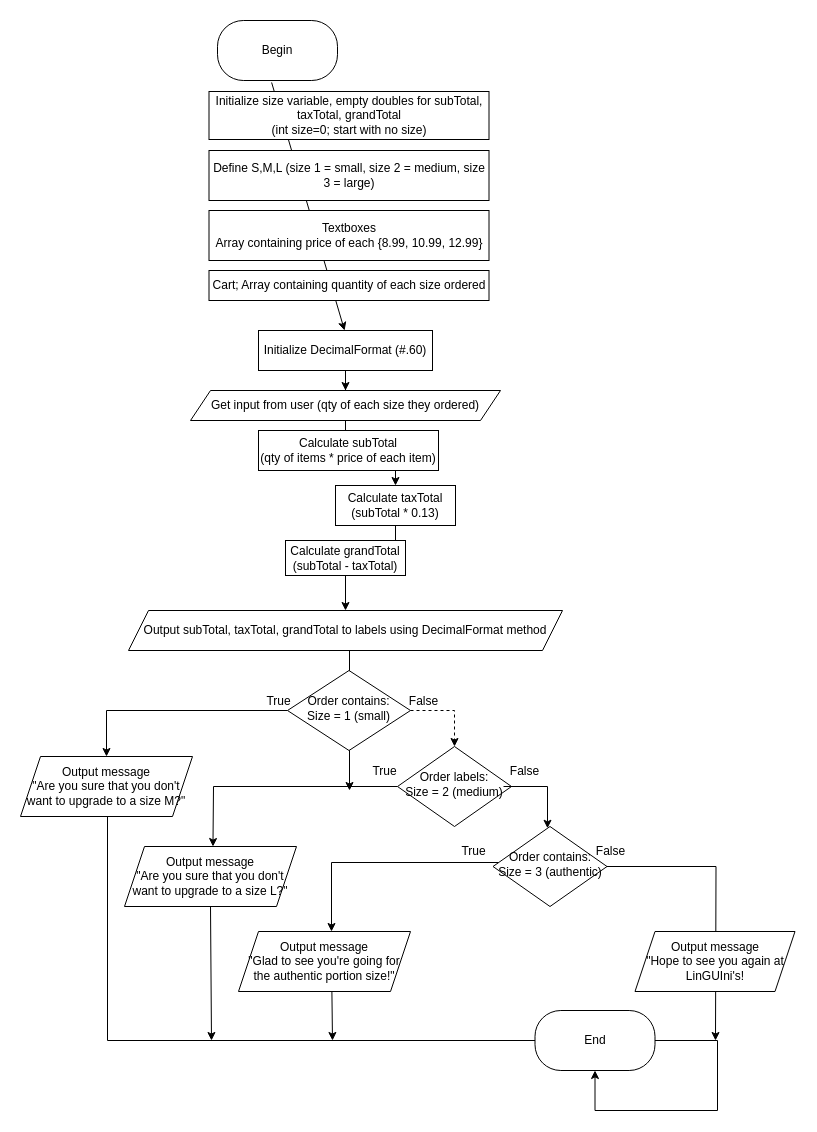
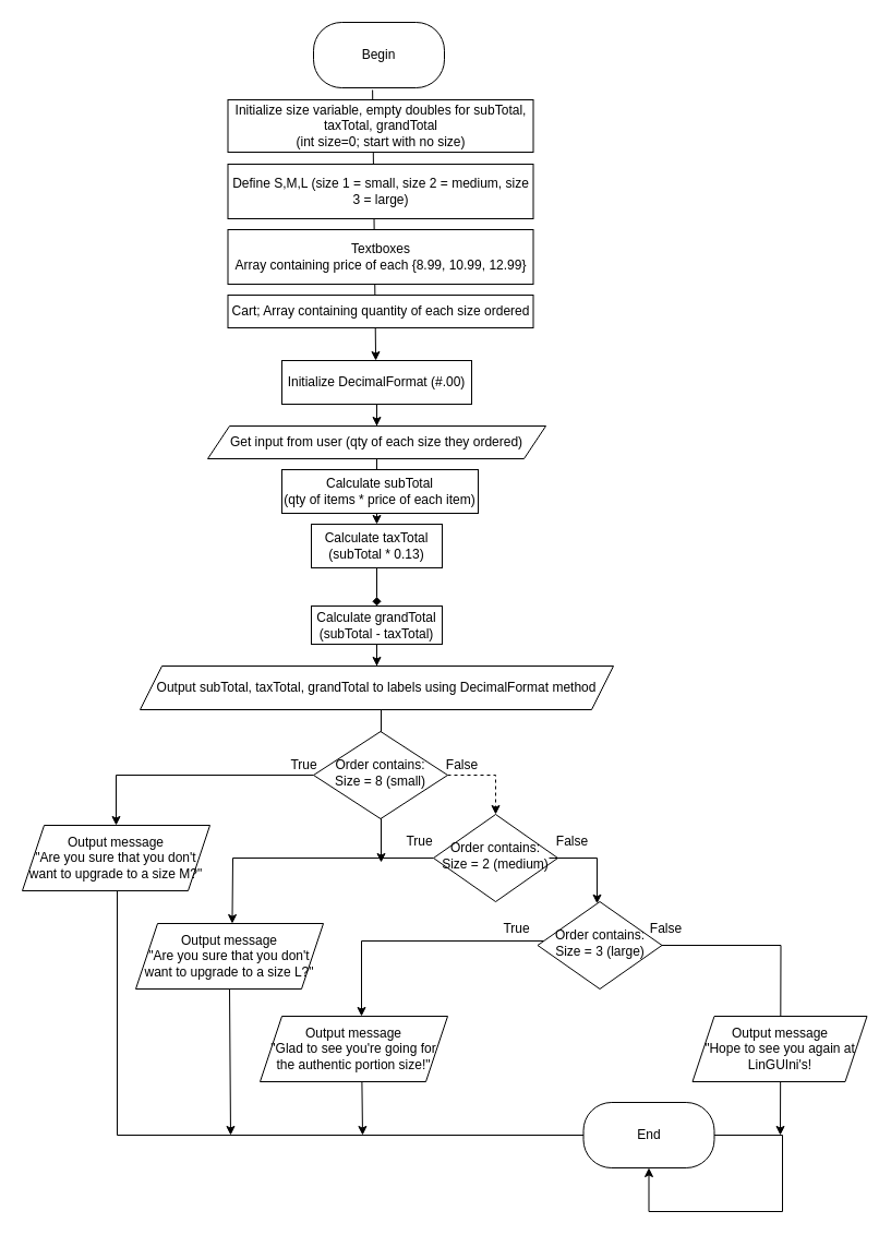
- <mxCell id="2" value="Begin" style="rounded=1;whiteSpace=wrap;html=1;arcSize=43;" parent="1" vertex="1"><mxGeometry x="217" y="20" width="120" height="60" as="geometry" /></mxCell>
+ <mxCell id="2" value="Begin" style="rounded=1;whiteSpace=wrap;html=1;arcSize=43;" parent="1" vertex="1"><mxGeometry x="287" y="20" width="120" height="60" as="geometry" /></mxCell>
- <mxCell id="33" value="Initialize DecimalFormat (#.60)" style="rounded=0;whiteSpace=wrap;html=1;" parent="1" vertex="1"><mxGeometry x="258" y="330" width="174" height="40" as="geometry" /></mxCell>
+ <mxCell id="33" value="Initialize DecimalFormat (#.00)" style="rounded=0;whiteSpace=wrap;html=1;" parent="1" vertex="1"><mxGeometry x="258" y="330" width="174" height="40" as="geometry" /></mxCell>
- <mxCell id="31" value="Calculate taxTotal&lt;br&gt;(subTotal * 0.13)" style="rounded=0;whiteSpace=wrap;html=1;" parent="1" vertex="1"><mxGeometry x="335" y="485" width="120" height="40" as="geometry" /></mxCell>
+ <mxCell id="31" value="Calculate taxTotal&lt;br&gt;(subTotal * 0.13)" style="rounded=0;whiteSpace=wrap;html=1;" parent="1" vertex="1"><mxGeometry x="285" y="480" width="120" height="40" as="geometry" /></mxCell>
- <mxCell id="35" value="Calculate grandTotal&lt;br&gt;(subTotal - taxTotal)" style="rounded=0;whiteSpace=wrap;html=1;" parent="1" vertex="1"><mxGeometry x="285" y="540" width="120" height="35" as="geometry" /></mxCell>
+ <mxCell id="35" value="Calculate grandTotal&lt;br&gt;(subTotal - taxTotal)" style="rounded=0;whiteSpace=wrap;html=1;" parent="1" vertex="1"><mxGeometry x="285" y="555" width="120" height="35" as="geometry" /></mxCell>
- <mxCell id="11" value="Order contains:&lt;br&gt;Size = 1 (small)" style="rhombus;whiteSpace=wrap;html=1;shadow=0;fontFamily=Helvetica;fontSize=12;align=center;strokeWidth=1;spacing=6;spacingTop=-4;" parent="1" vertex="1"><mxGeometry x="287" y="670" width="123" height="80" as="geometry" /></mxCell>
+ <mxCell id="11" value="Order contains:&lt;br&gt;Size = 8 (small)" style="rhombus;whiteSpace=wrap;html=1;shadow=0;fontFamily=Helvetica;fontSize=12;align=center;strokeWidth=1;spacing=6;spacingTop=-4;" parent="1" vertex="1"><mxGeometry x="287" y="670" width="123" height="80" as="geometry" /></mxCell>
- <mxCell id="13" value="Order labels:&lt;br&gt;Size = 2 (medium)" style="rhombus;whiteSpace=wrap;html=1;shadow=0;fontFamily=Helvetica;fontSize=12;align=center;strokeWidth=1;spacing=6;spacingTop=-4;" parent="1" vertex="1"><mxGeometry x="397" y="746" width="114" height="80" as="geometry" /></mxCell>
+ <mxCell id="13" value="Order contains:&lt;br&gt;Size = 2 (medium)" style="rhombus;whiteSpace=wrap;html=1;shadow=0;fontFamily=Helvetica;fontSize=12;align=center;strokeWidth=1;spacing=6;spacingTop=-4;" parent="1" vertex="1"><mxGeometry x="397" y="746" width="114" height="80" as="geometry" /></mxCell>
- <mxCell id="17" value="Order contains:&lt;br&gt;Size = 3 (authentic)" style="rhombus;whiteSpace=wrap;html=1;shadow=0;fontFamily=Helvetica;fontSize=12;align=center;strokeWidth=1;spacing=6;spacingTop=-4;" parent="1" vertex="1"><mxGeometry x="492.5" y="826" width="114" height="80" as="geometry" /></mxCell>
+ <mxCell id="17" value="Order contains:&lt;br&gt;Size = 3 (large)" style="rhombus;whiteSpace=wrap;html=1;shadow=0;fontFamily=Helvetica;fontSize=12;align=center;strokeWidth=1;spacing=6;spacingTop=-4;" parent="1" vertex="1"><mxGeometry x="492.5" y="826" width="114" height="80" as="geometry" /></mxCell>
